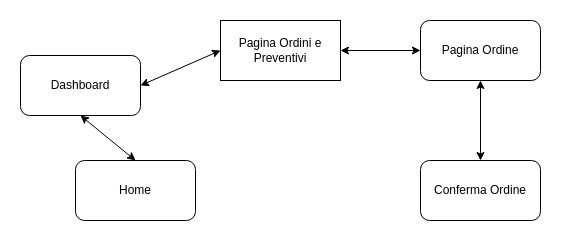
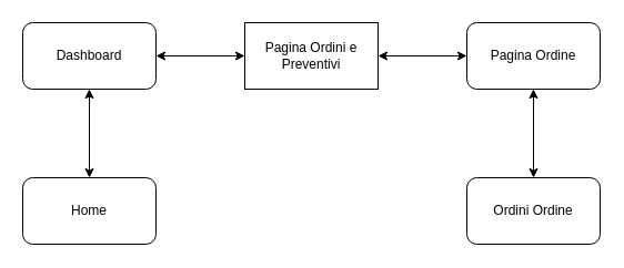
- <mxCell id="3" value="Dashboard" style="whiteSpace=wrap;html=1;rounded=1;" parent="1" vertex="1"><mxGeometry x="20" y="55" width="120" height="60" as="geometry" /></mxCell>
+ <mxCell id="3" value="Dashboard" style="whiteSpace=wrap;html=1;rounded=1;" parent="1" vertex="1"><mxGeometry x="20" y="20" width="120" height="60" as="geometry" /></mxCell>
- <mxCell id="2" value="Home" style="rounded=1;whiteSpace=wrap;html=1;" parent="1" vertex="1"><mxGeometry x="75" y="160" width="120" height="60" as="geometry" /></mxCell>
+ <mxCell id="2" value="Home" style="rounded=1;whiteSpace=wrap;html=1;" parent="1" vertex="1"><mxGeometry x="20" y="160" width="120" height="60" as="geometry" /></mxCell>
- <mxCell id="8" value="Conferma Ordine" style="whiteSpace=wrap;html=1;rounded=1;" parent="1" vertex="1"><mxGeometry x="420" y="160" width="120" height="60" as="geometry" /></mxCell>
+ <mxCell id="8" value="Ordini Ordine" style="whiteSpace=wrap;html=1;rounded=1;" parent="1" vertex="1"><mxGeometry x="420" y="160" width="120" height="60" as="geometry" /></mxCell>
